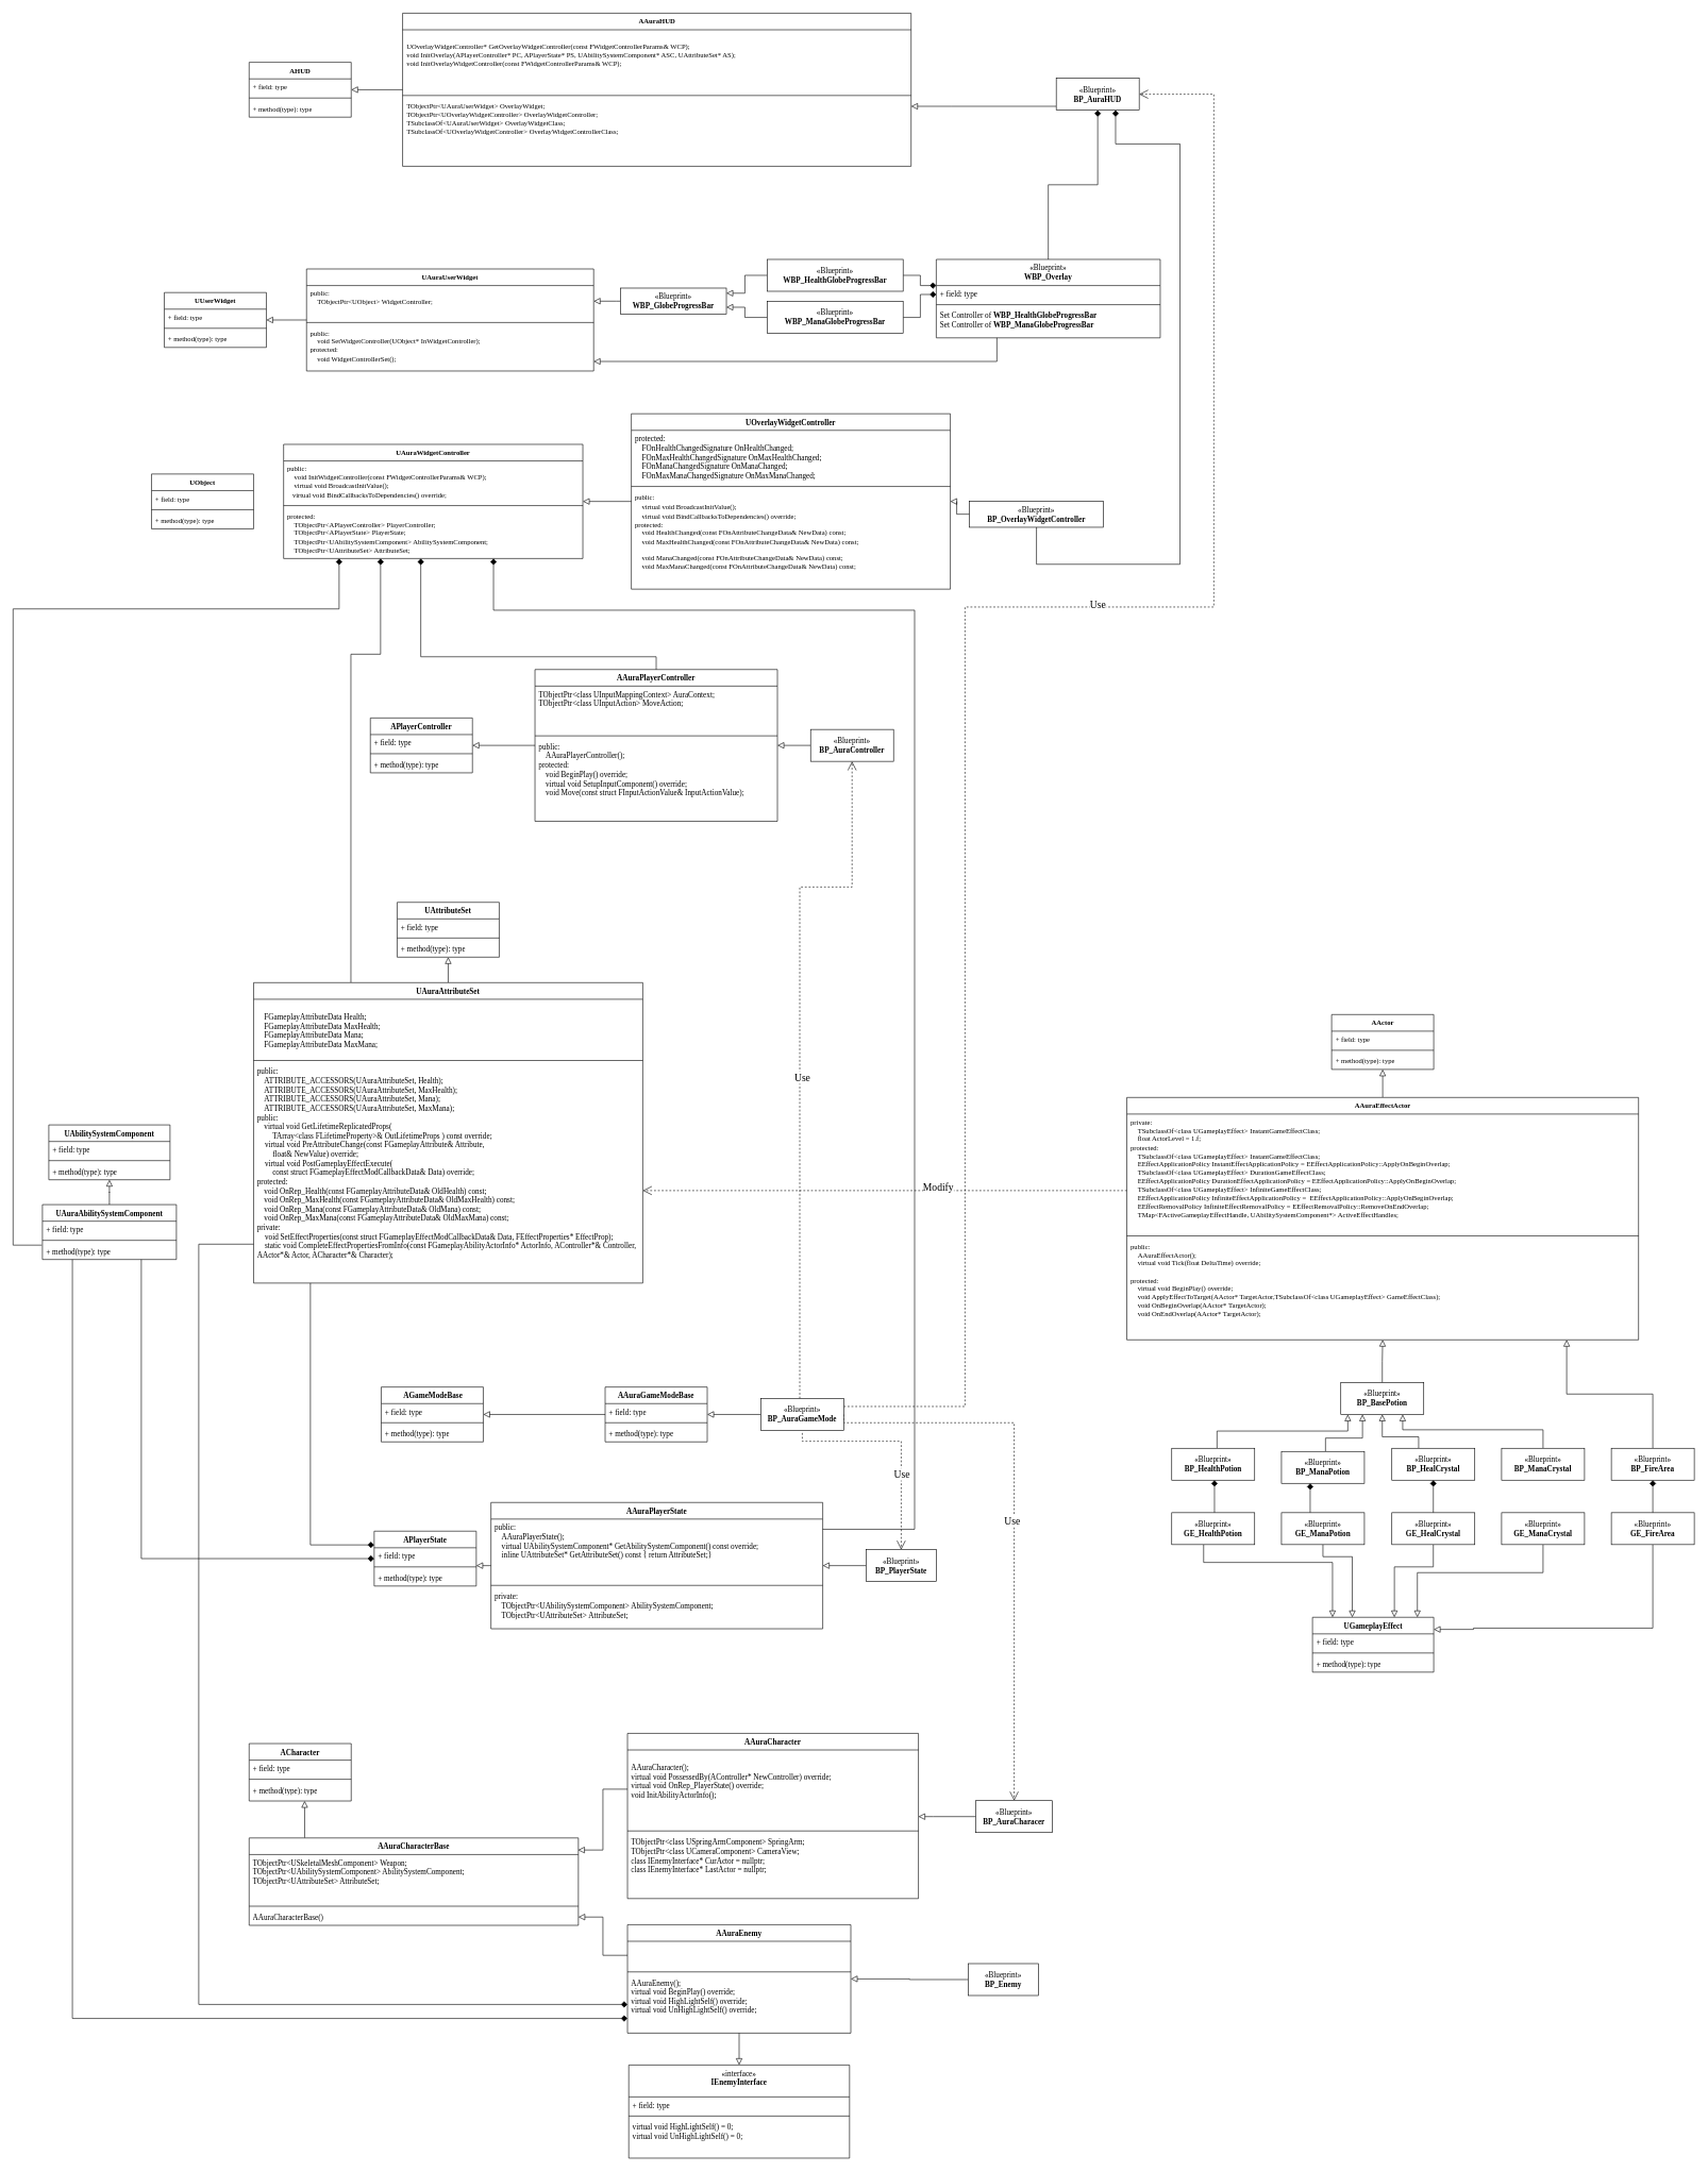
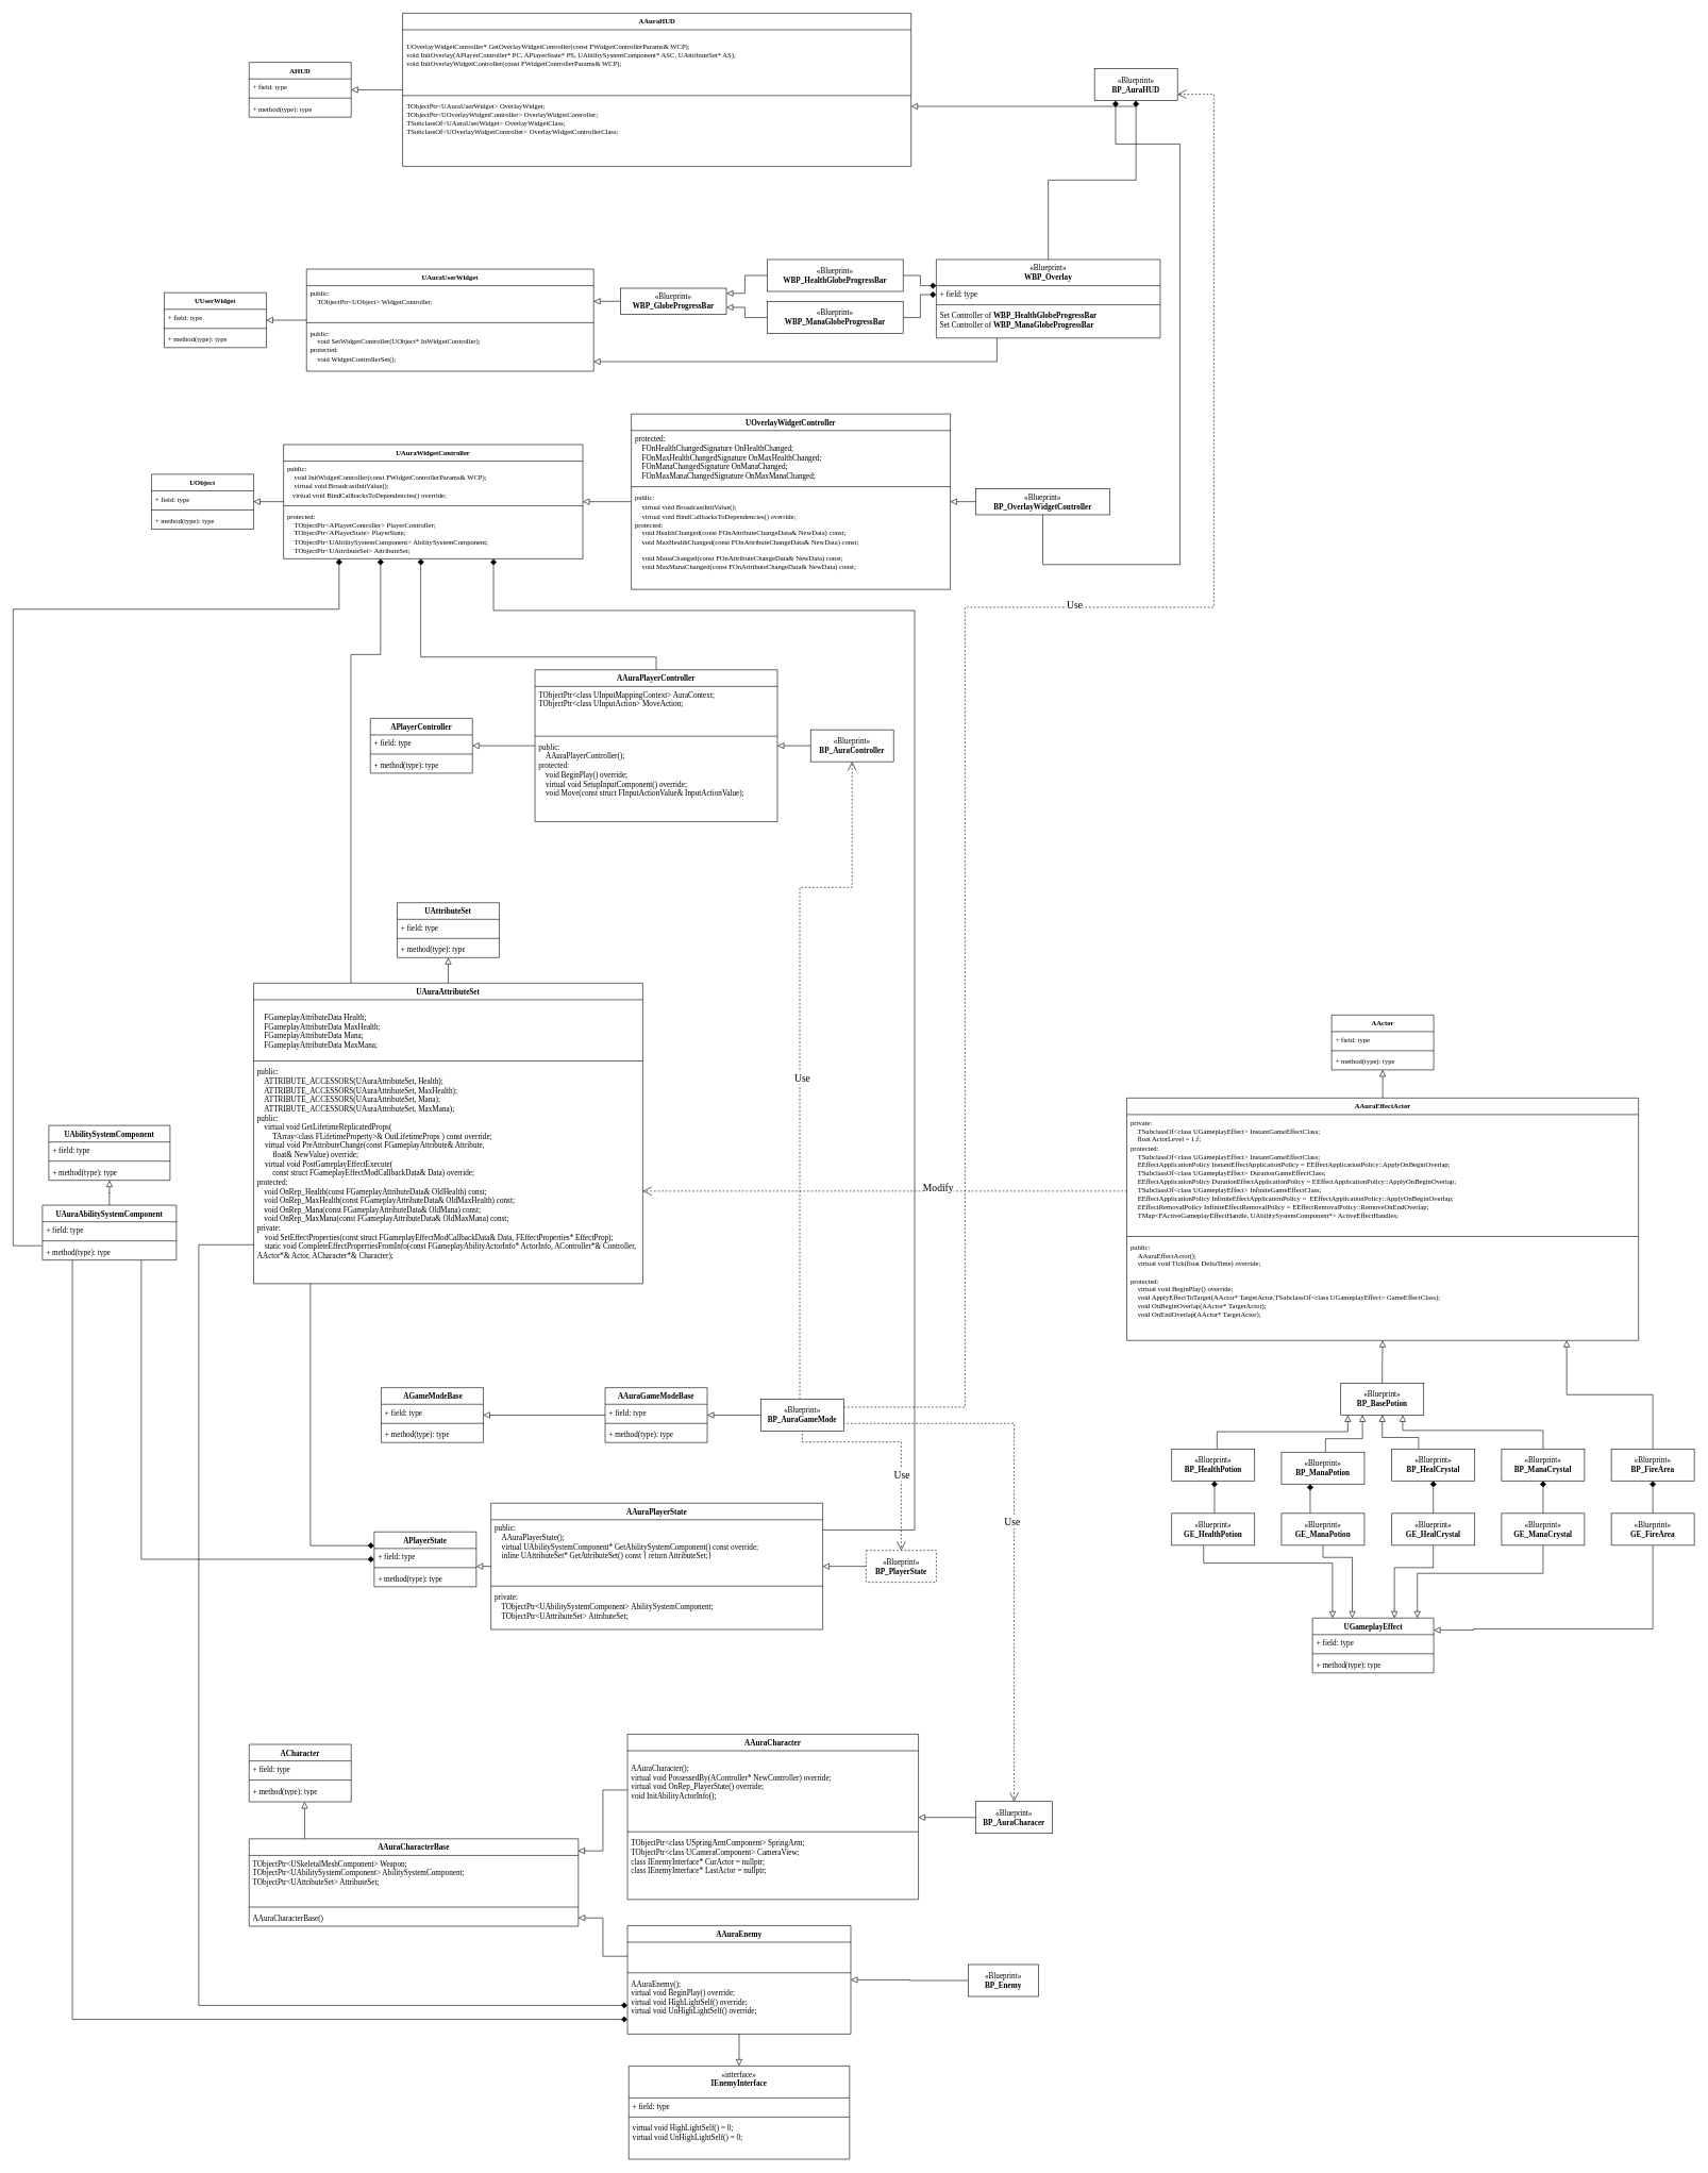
- <mxCell id="142" value="«Blueprint»&lt;br&gt;&lt;b&gt;BP_AuraHUD&lt;/b&gt;" style="html=1;whiteSpace=wrap;fontFamily=Fira Code Regular;" parent="1" vertex="1"><mxGeometry x="1655" y="122" width="130" height="50" as="geometry" /></mxCell>
+ <mxCell id="142" value="«Blueprint»&lt;br&gt;&lt;b&gt;BP_AuraHUD&lt;/b&gt;" style="html=1;whiteSpace=wrap;fontFamily=Fira Code Regular;" parent="1" vertex="1"><mxGeometry x="1715" y="107" width="130" height="50" as="geometry" /></mxCell>
+ <mxCell id="109" style="edgeStyle=orthogonalEdgeStyle;rounded=0;orthogonalLoop=1;jettySize=auto;html=1;strokeColor=default;align=center;verticalAlign=middle;fontFamily=Fira Code Regular;fontSize=11;fontColor=default;labelBackgroundColor=default;endArrow=block;endFill=0;endSize=8;" parent="1" source="110" target="105" edge="1"><mxGeometry relative="1" as="geometry" /></mxCell>
- <mxCell id="156" value="«Blueprint»&lt;br&gt;&lt;b&gt;BP_&lt;/b&gt;&lt;span style=&quot;font-weight: 700;&quot;&gt;OverlayWidgetController&lt;/span&gt;" style="html=1;whiteSpace=wrap;fontFamily=Fira Code Regular;autosize=1;" parent="1" vertex="1"><mxGeometry x="1519" y="785" width="210" height="41" as="geometry" /></mxCell>
+ <mxCell id="156" value="«Blueprint»&lt;br&gt;&lt;b&gt;BP_&lt;/b&gt;&lt;span style=&quot;font-weight: 700;&quot;&gt;OverlayWidgetController&lt;/span&gt;" style="html=1;whiteSpace=wrap;fontFamily=Fira Code Regular;autosize=1;" parent="1" vertex="1"><mxGeometry x="1529" y="765" width="210" height="41" as="geometry" /></mxCell>
+ <mxCell id="183" style="edgeStyle=orthogonalEdgeStyle;rounded=0;orthogonalLoop=1;jettySize=auto;html=1;strokeColor=default;align=center;verticalAlign=middle;fontFamily=Fira Code Regular;fontSize=11;fontColor=default;labelBackgroundColor=default;endArrow=diamond;endFill=1;endSize=8;" parent="1" source="184" target="178" edge="1"><mxGeometry relative="1" as="geometry" /></mxCell>
- <mxCell id="85" value="«Blueprint»&lt;br&gt;&lt;b&gt;BP_PlayerState&lt;/b&gt;" style="html=1;whiteSpace=wrap;fontFamily=Fira Code Regular;" parent="1" vertex="1"><mxGeometry x="1357" y="2429" width="110" height="50" as="geometry" /></mxCell>
+ <mxCell id="85" value="«Blueprint»&lt;br&gt;&lt;b&gt;BP_PlayerState&lt;/b&gt;" style="html=1;whiteSpace=wrap;fontFamily=Fira Code Regular;dashed=1;" parent="1" vertex="1"><mxGeometry x="1357" y="2429" width="110" height="50" as="geometry" /></mxCell>
